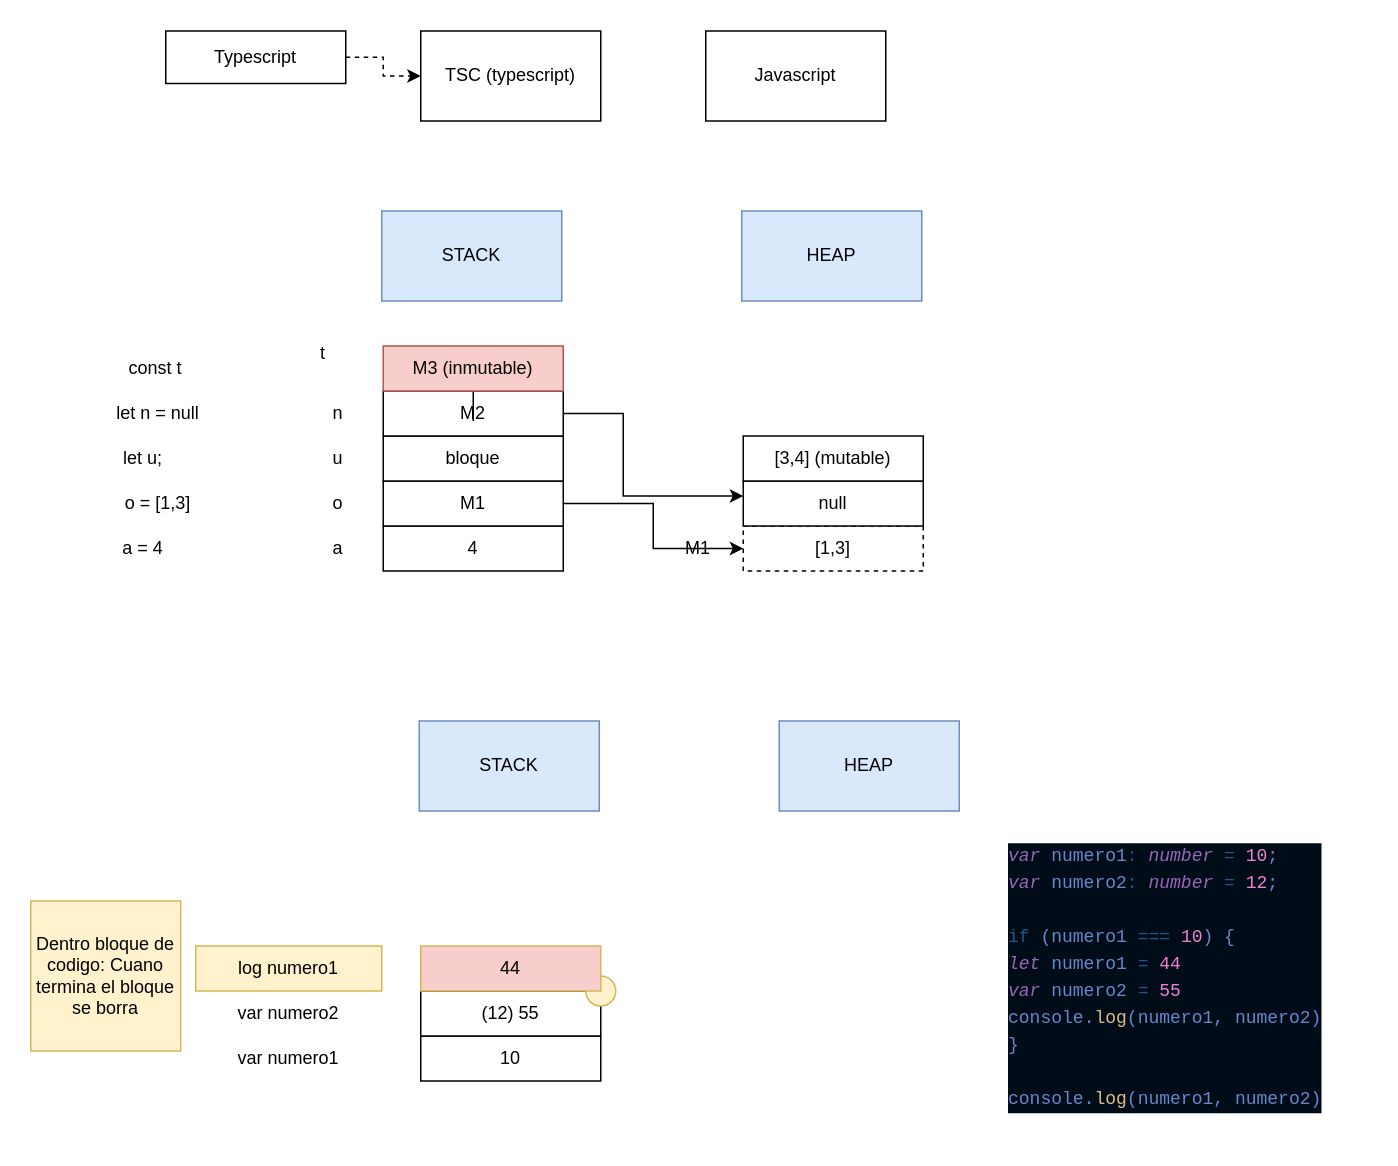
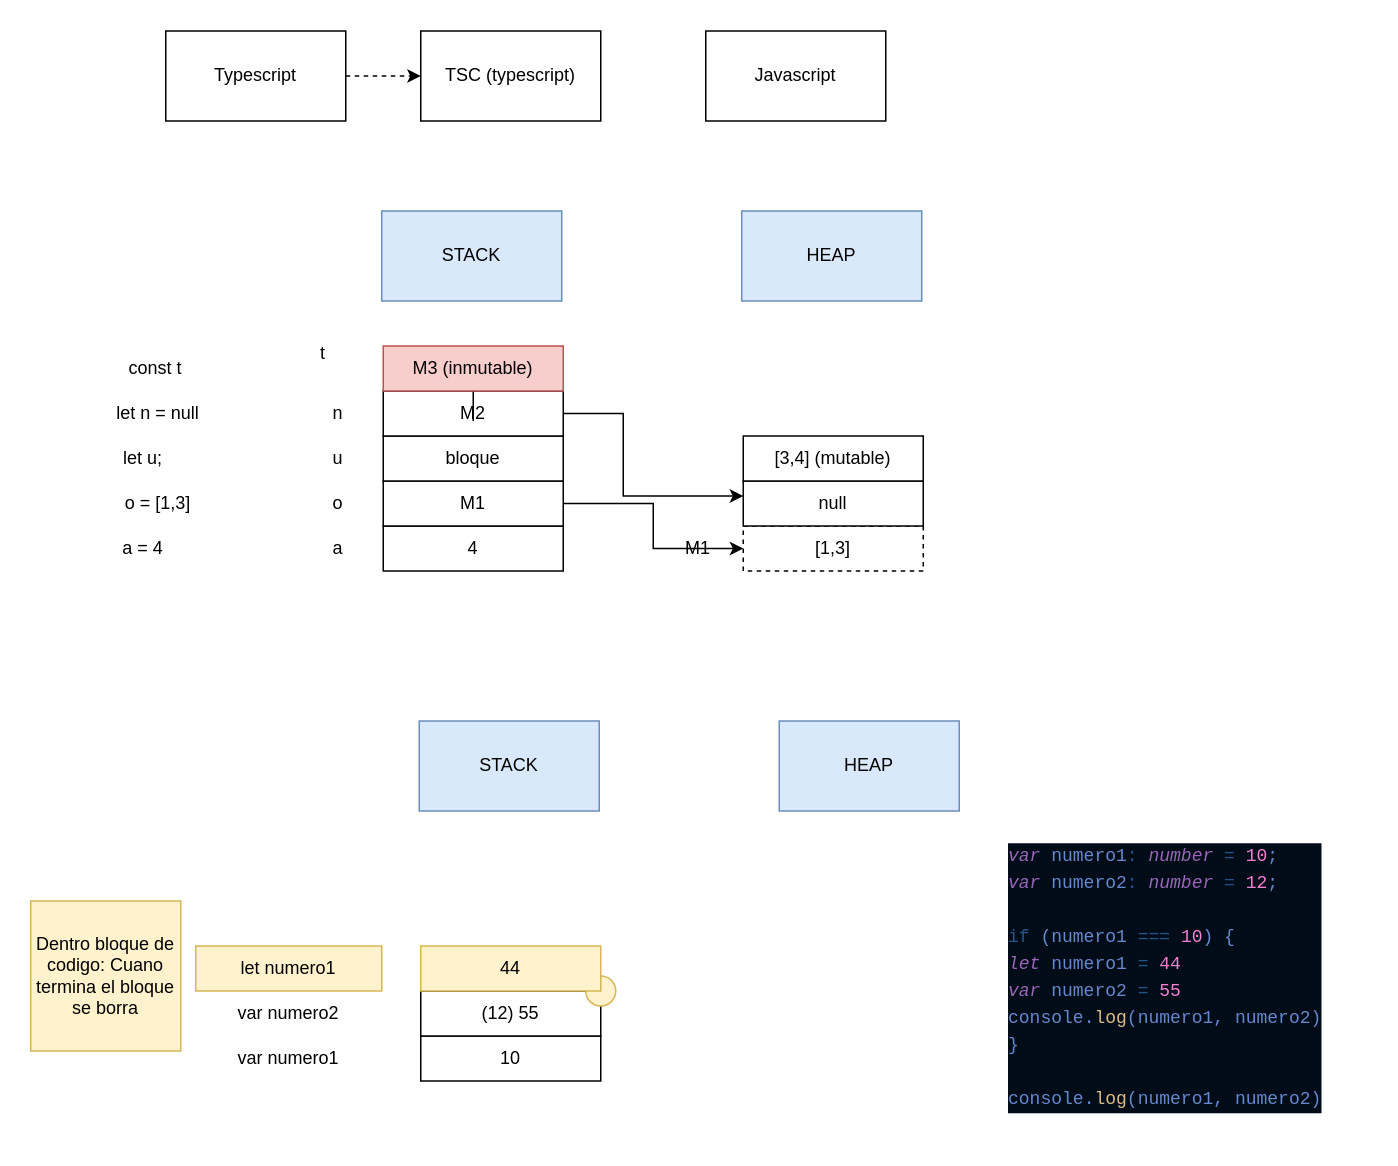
- <mxCell id="3" value="Typescript" style="rounded=0;whiteSpace=wrap;html=1;" vertex="1" parent="1"><mxGeometry x="110" y="20" width="120" height="35" as="geometry" /></mxCell>
+ <mxCell id="3" value="Typescript" style="rounded=0;whiteSpace=wrap;html=1;" vertex="1" parent="1"><mxGeometry x="110" y="20" width="120" height="60" as="geometry" /></mxCell>
- <mxCell id="39" value="log numero1" style="text;html=1;strokeColor=#d6b656;fillColor=#fff2cc;align=center;verticalAlign=middle;whiteSpace=wrap;rounded=0;" vertex="1" parent="1"><mxGeometry x="130" y="630" width="124" height="30" as="geometry" /></mxCell>
+ <mxCell id="39" value="let numero1" style="text;html=1;strokeColor=#d6b656;fillColor=#fff2cc;align=center;verticalAlign=middle;whiteSpace=wrap;rounded=0;" vertex="1" parent="1"><mxGeometry x="130" y="630" width="124" height="30" as="geometry" /></mxCell>
- <mxCell id="38" value="44" style="rounded=0;whiteSpace=wrap;html=1;fillColor=#f8cecc;strokeColor=#d6b656;" vertex="1" parent="1"><mxGeometry x="280" y="630" width="120" height="30" as="geometry" /></mxCell>
+ <mxCell id="38" value="44" style="rounded=0;whiteSpace=wrap;html=1;fillColor=#fff2cc;strokeColor=#d6b656;" vertex="1" parent="1"><mxGeometry x="280" y="630" width="120" height="30" as="geometry" /></mxCell>
